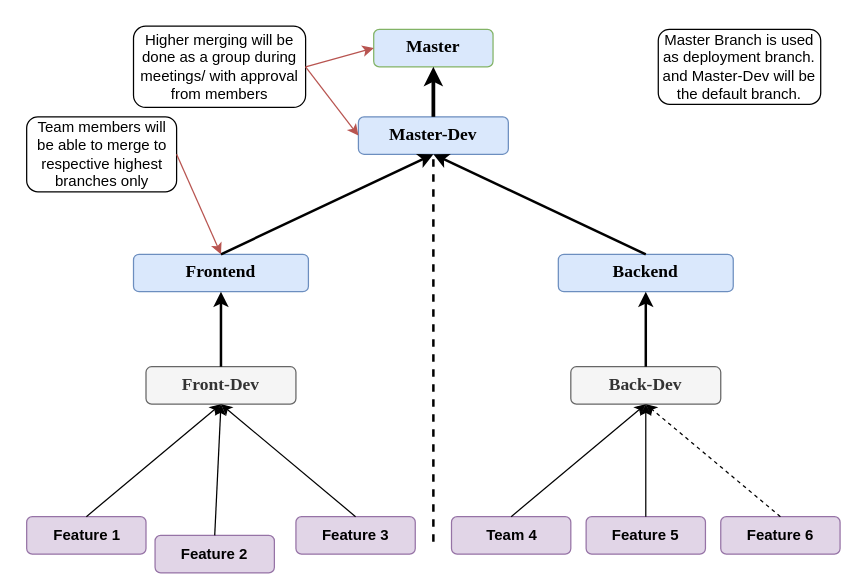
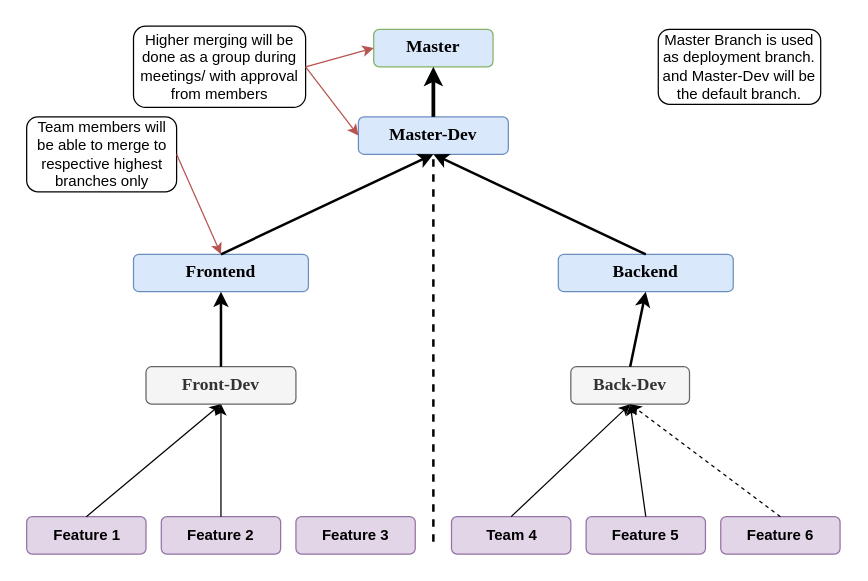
- <mxCell id="7" value="&lt;font face=&quot;Verdana&quot;&gt;&lt;b&gt;&lt;font style=&quot;font-size: 14px&quot;&gt;Back-Dev&lt;br&gt;&lt;/font&gt;&lt;/b&gt;&lt;/font&gt;" style="rounded=1;whiteSpace=wrap;html=1;fontStyle=1;fillColor=#f5f5f5;strokeColor=#666666;fontColor=#333333;" parent="1" vertex="1"><mxGeometry x="456" y="293" width="120" height="30" as="geometry" /></mxCell>
+ <mxCell id="7" value="&lt;font face=&quot;Verdana&quot;&gt;&lt;b&gt;&lt;font style=&quot;font-size: 14px&quot;&gt;Back-Dev&lt;br&gt;&lt;/font&gt;&lt;/b&gt;&lt;/font&gt;" style="rounded=1;whiteSpace=wrap;html=1;fontStyle=1;fillColor=#f5f5f5;strokeColor=#666666;fontColor=#333333;" parent="1" vertex="1"><mxGeometry x="456" y="293" width="95" height="30" as="geometry" /></mxCell>
- <mxCell id="21" value="" style="endArrow=classic;html=1;exitX=0.5;exitY=0;exitDx=0;exitDy=0;strokeWidth=1;entryX=0.5;entryY=1;entryDx=0;entryDy=0;" parent="1" source="10" target="6" edge="1"><mxGeometry width="50" height="50" relative="1" as="geometry"><mxPoint x="368.25" y="523" as="sourcePoint" /><mxPoint x="368.25" y="431" as="targetPoint" /></mxGeometry></mxCell>
- <mxCell id="8" value="&lt;div&gt;Feature 2&lt;/div&gt;" style="rounded=1;whiteSpace=wrap;html=1;fillColor=#e1d5e7;strokeColor=#9673a6;fontStyle=1" parent="1" vertex="1"><mxGeometry x="123.25" y="428" width="95.5" height="30" as="geometry" /></mxCell>
+ <mxCell id="8" value="&lt;div&gt;Feature 2&lt;/div&gt;" style="rounded=1;whiteSpace=wrap;html=1;fillColor=#e1d5e7;strokeColor=#9673a6;fontStyle=1" parent="1" vertex="1"><mxGeometry x="128.25" y="413" width="95.5" height="30" as="geometry" /></mxCell>
